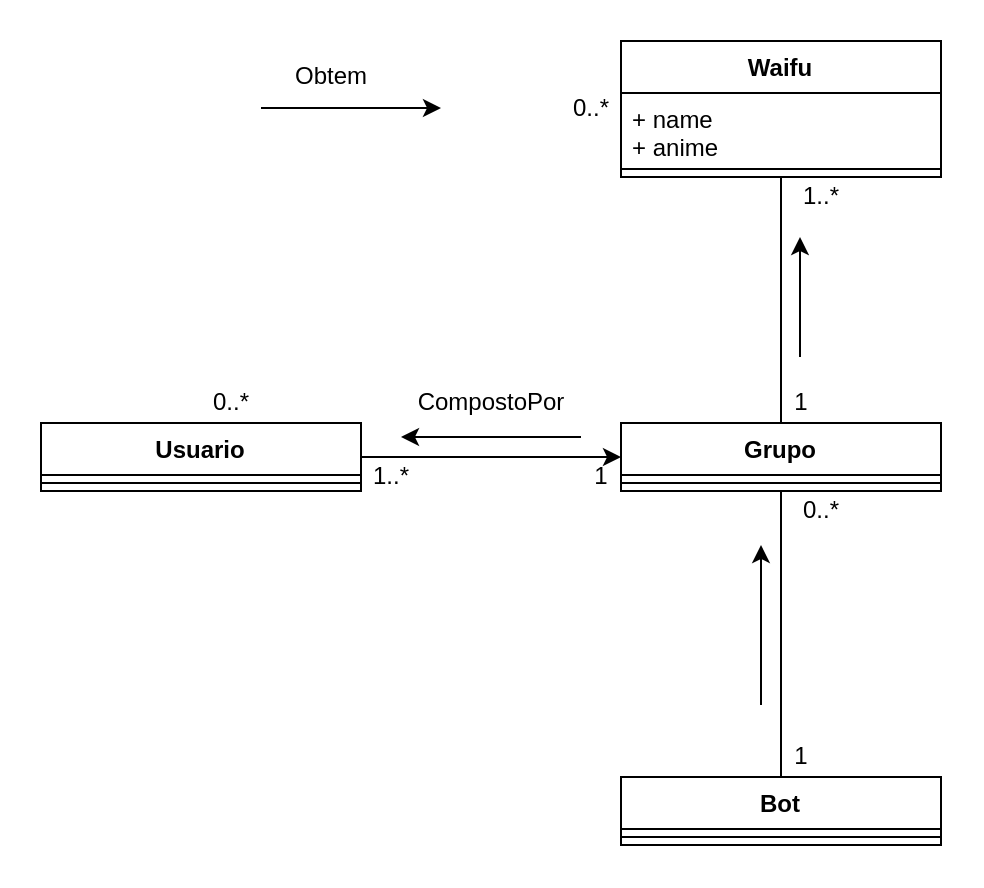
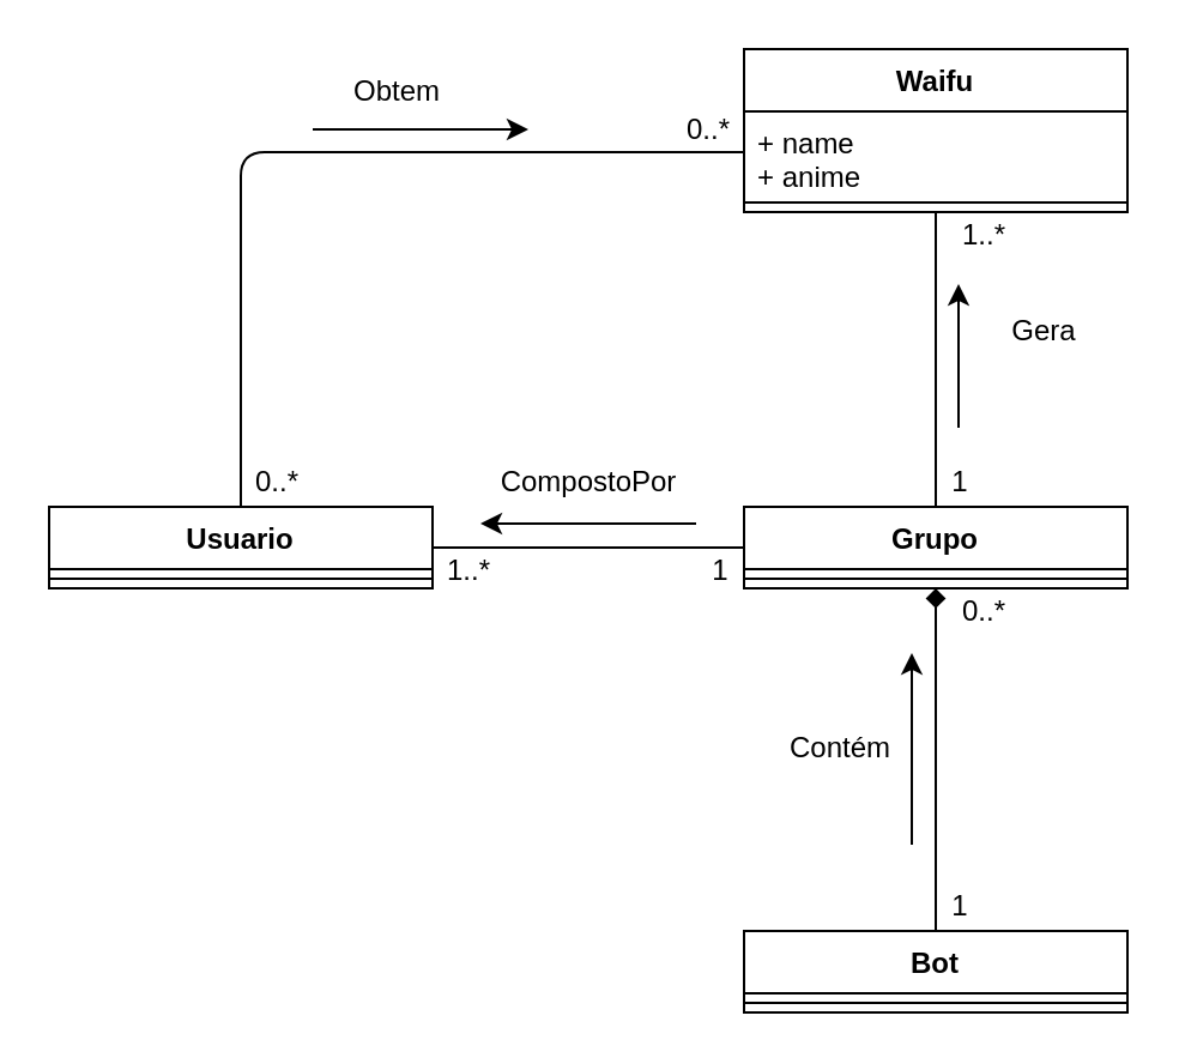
+ <mxCell id="28" value="" style="endArrow=none;html=1;exitX=0.5;exitY=0;exitDx=0;exitDy=0;entryX=0;entryY=0.5;entryDx=0;entryDy=0;edgeStyle=orthogonalEdgeStyle;" edge="1" parent="1" source="2" target="7"><mxGeometry width="50" height="50" relative="1" as="geometry"><mxPoint x="70" y="108" as="sourcePoint" /><mxPoint x="120" y="58" as="targetPoint" /></mxGeometry></mxCell>
+ <mxCell id="16" value="Gera" style="text;html=1;align=center;verticalAlign=middle;resizable=0;points=[];autosize=1;" parent="1" vertex="1"><mxGeometry x="415" y="128" width="40" height="20" as="geometry" /></mxCell>
- <mxCell id="22" value="" style="endArrow=classic;html=1;entryX=0;entryY=0.5;entryDx=0;entryDy=0;exitX=1;exitY=0.5;exitDx=0;exitDy=0;" edge="1" parent="1" source="2" target="4"><mxGeometry width="50" height="50" relative="1" as="geometry"><mxPoint x="180" y="348" as="sourcePoint" /><mxPoint x="230" y="298" as="targetPoint" /></mxGeometry></mxCell>
+ <mxCell id="22" value="" style="endArrow=none;html=1;entryX=0;entryY=0.5;entryDx=0;entryDy=0;exitX=1;exitY=0.5;exitDx=0;exitDy=0;" edge="1" parent="1" source="2" target="4"><mxGeometry width="50" height="50" relative="1" as="geometry"><mxPoint x="180" y="348" as="sourcePoint" /><mxPoint x="230" y="298" as="targetPoint" /></mxGeometry></mxCell>
- <mxCell id="11" value="" style="endArrow=none;html=1;entryX=0.5;entryY=1;entryDx=0;entryDy=0;exitX=0.5;exitY=0;exitDx=0;exitDy=0;edgeStyle=orthogonalEdgeStyle;" parent="1" source="9" target="4" edge="1"><mxGeometry width="50" height="50" relative="1" as="geometry"><mxPoint x="360" y="538" as="sourcePoint" /><mxPoint x="310" y="87" as="targetPoint" /><Array as="points"><mxPoint x="390" y="298" /><mxPoint x="390" y="298" /></Array></mxGeometry></mxCell>
+ <mxCell id="11" value="" style="endArrow=diamond;html=1;entryX=0.5;entryY=1;entryDx=0;entryDy=0;exitX=0.5;exitY=0;exitDx=0;exitDy=0;edgeStyle=orthogonalEdgeStyle;" parent="1" source="9" target="4" edge="1"><mxGeometry width="50" height="50" relative="1" as="geometry"><mxPoint x="360" y="538" as="sourcePoint" /><mxPoint x="310" y="87" as="targetPoint" /><Array as="points"><mxPoint x="390" y="298" /><mxPoint x="390" y="298" /></Array></mxGeometry></mxCell>
+ <mxCell id="13" value="Contém" style="text;html=1;align=center;verticalAlign=middle;resizable=0;points=[];autosize=1;" parent="1" vertex="1"><mxGeometry x="320" y="302" width="60" height="20" as="geometry" /></mxCell>
